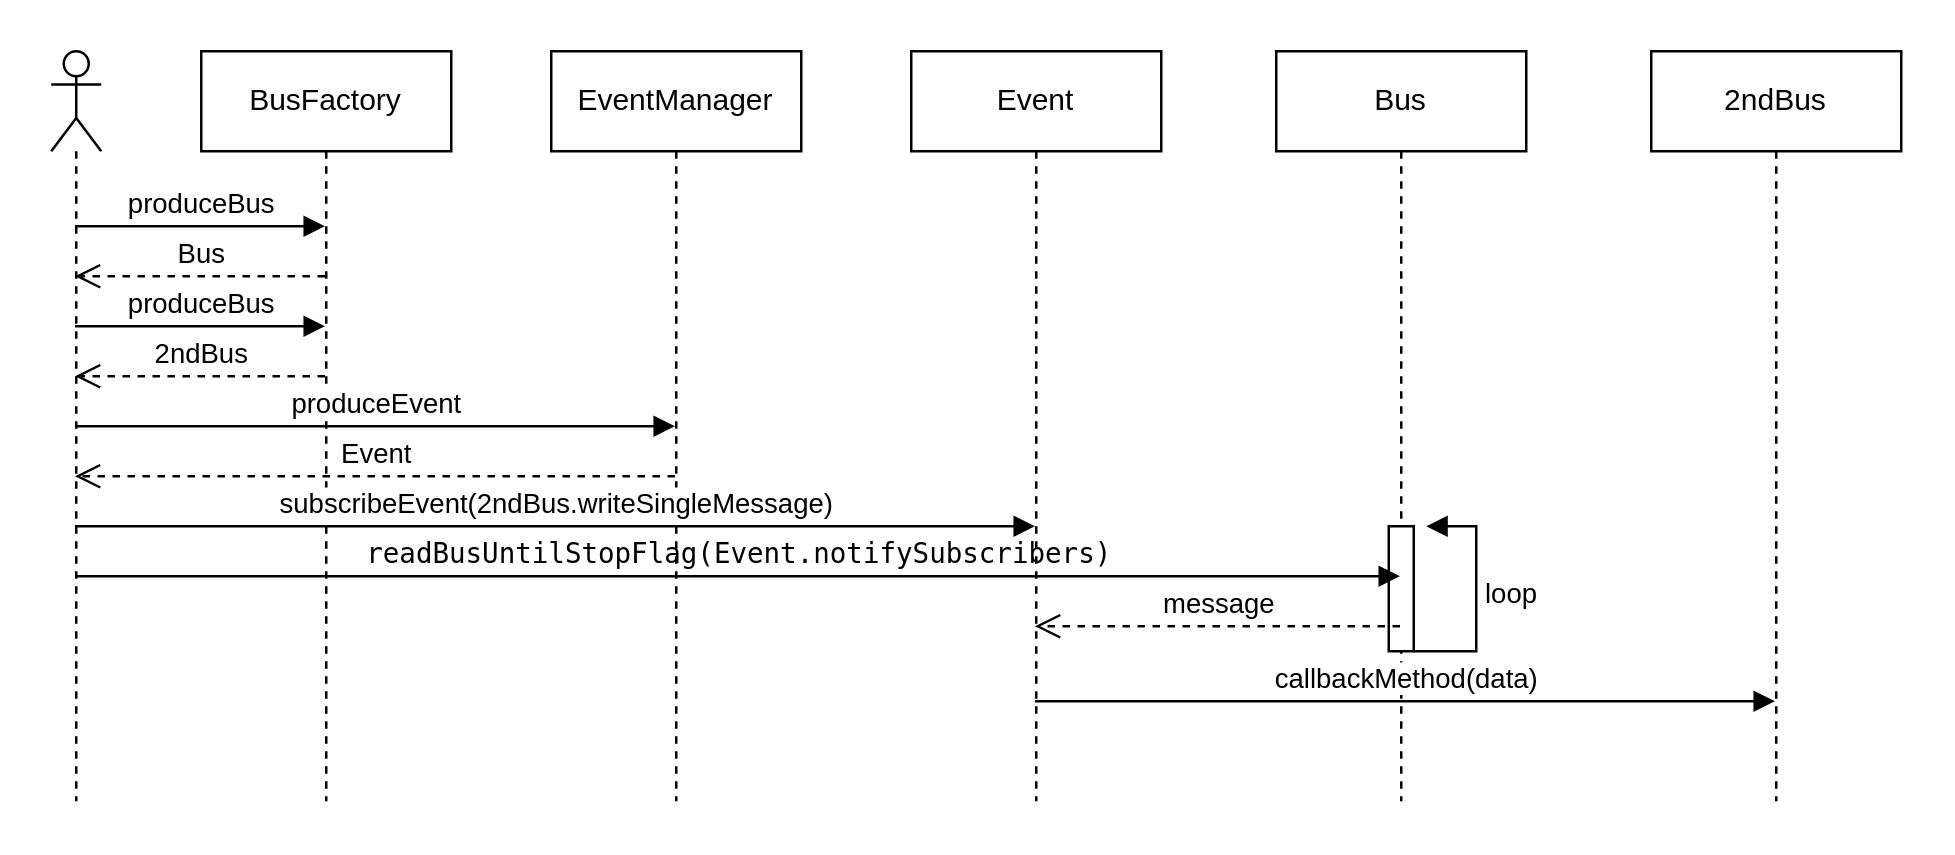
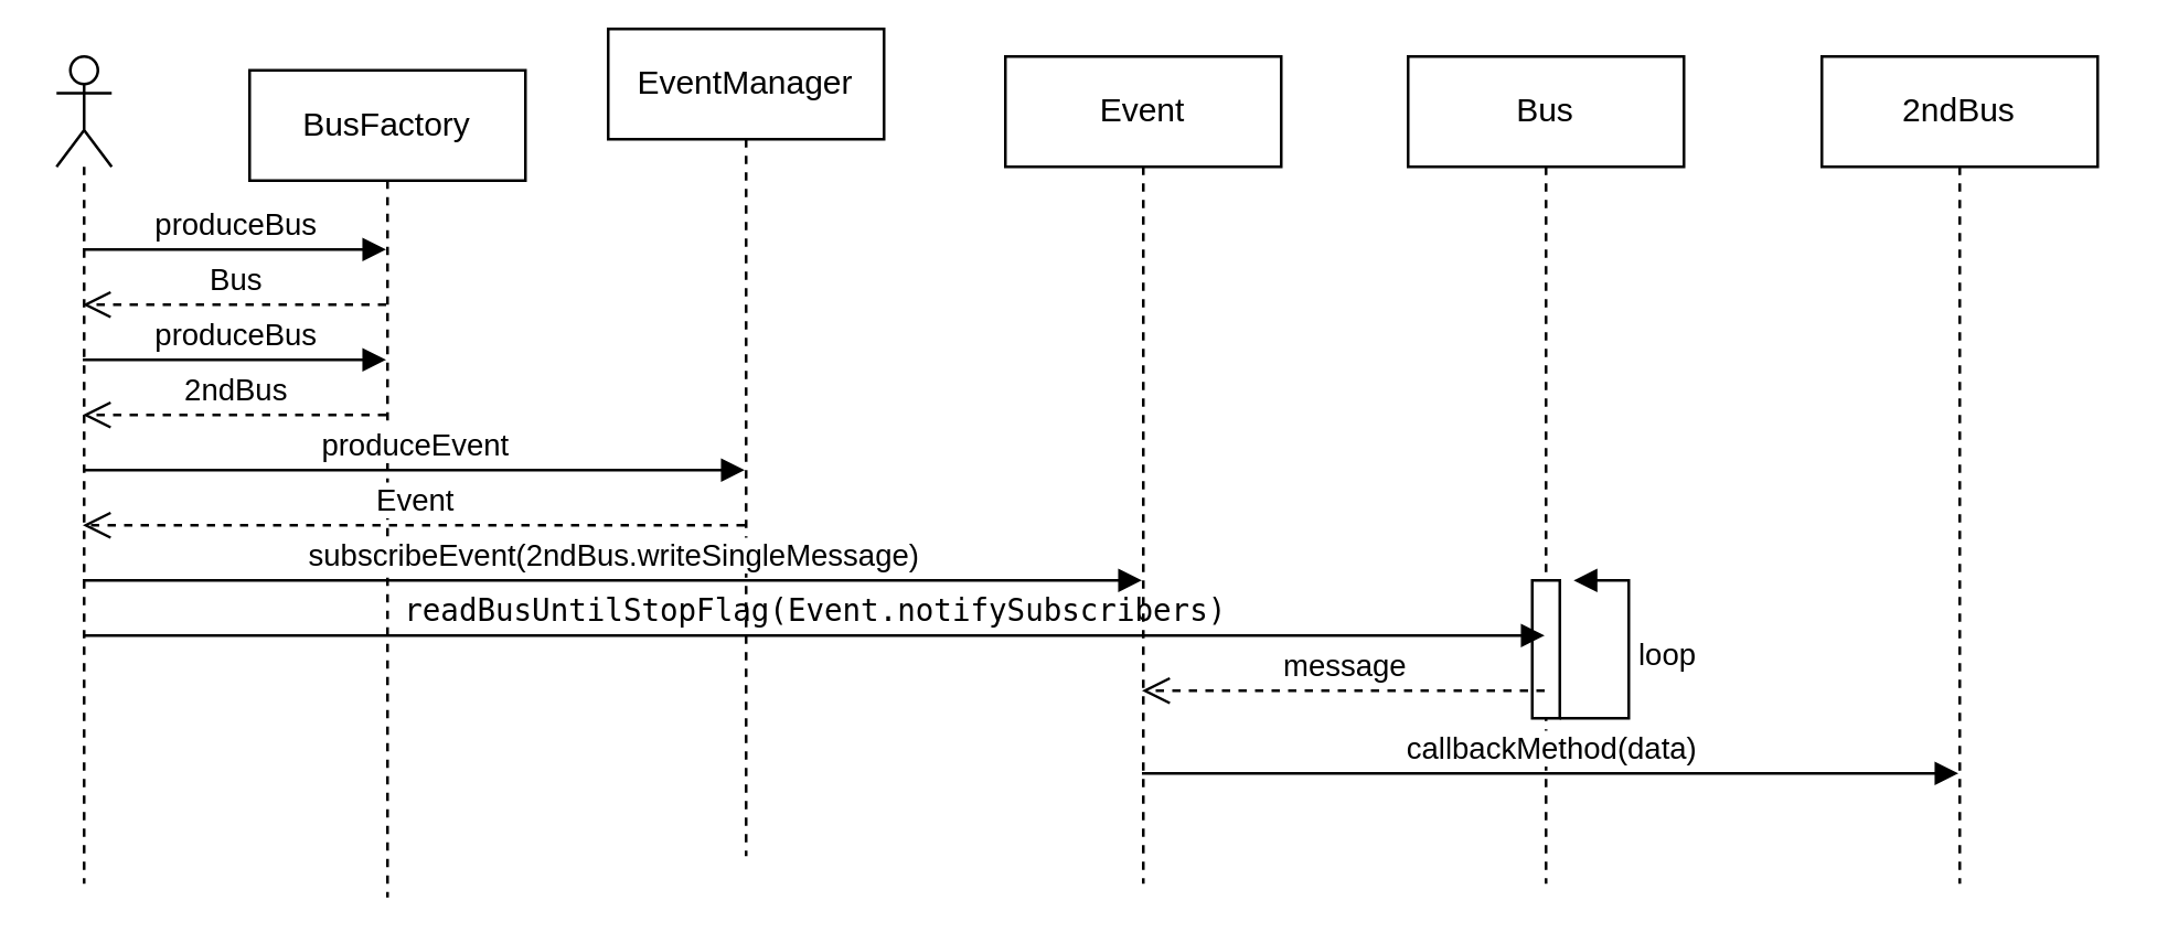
- <mxCell id="3" value="BusFactory" style="shape=umlLifeline;perimeter=lifelinePerimeter;whiteSpace=wrap;html=1;container=1;collapsible=0;recursiveResize=0;outlineConnect=0;" parent="1" vertex="1"><mxGeometry x="80" y="20" width="100" height="300" as="geometry" /></mxCell>
+ <mxCell id="3" value="BusFactory" style="shape=umlLifeline;perimeter=lifelinePerimeter;whiteSpace=wrap;html=1;container=1;collapsible=0;recursiveResize=0;outlineConnect=0;" parent="1" vertex="1"><mxGeometry x="90" y="25" width="100" height="300" as="geometry" /></mxCell>
- <mxCell id="8" value="EventManager" style="shape=umlLifeline;perimeter=lifelinePerimeter;whiteSpace=wrap;html=1;container=1;collapsible=0;recursiveResize=0;outlineConnect=0;" parent="1" vertex="1"><mxGeometry x="220" y="20" width="100" height="300" as="geometry" /></mxCell>
+ <mxCell id="8" value="EventManager" style="shape=umlLifeline;perimeter=lifelinePerimeter;whiteSpace=wrap;html=1;container=1;collapsible=0;recursiveResize=0;outlineConnect=0;" parent="1" vertex="1"><mxGeometry x="220" y="10" width="100" height="300" as="geometry" /></mxCell>
